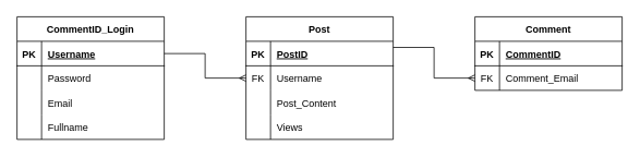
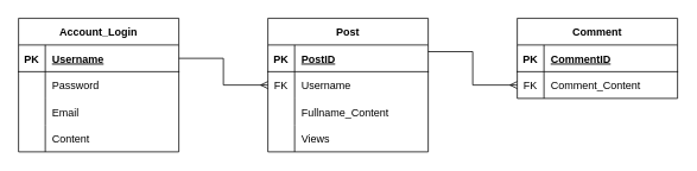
- <mxCell id="2" value="CommentID_Login" style="shape=table;startSize=30;container=1;collapsible=1;childLayout=tableLayout;fixedRows=1;rowLines=0;fontStyle=1;align=center;resizeLast=1;" parent="1" vertex="1"><mxGeometry x="20" y="20" width="180" height="150" as="geometry" /></mxCell>
+ <mxCell id="2" value="Account_Login" style="shape=table;startSize=30;container=1;collapsible=1;childLayout=tableLayout;fixedRows=1;rowLines=0;fontStyle=1;align=center;resizeLast=1;" parent="1" vertex="1"><mxGeometry x="20" y="20" width="180" height="150" as="geometry" /></mxCell>
- <mxCell id="36" value="Comment_Email" style="shape=partialRectangle;connectable=0;fillColor=none;top=0;left=0;bottom=0;right=0;align=left;spacingLeft=6;overflow=hidden;" vertex="1" parent="34"><mxGeometry x="30" width="150" height="30" as="geometry"><mxRectangle width="150" height="30" as="alternateBounds" /></mxGeometry></mxCell>
+ <mxCell id="36" value="Comment_Content" style="shape=partialRectangle;connectable=0;fillColor=none;top=0;left=0;bottom=0;right=0;align=left;spacingLeft=6;overflow=hidden;" vertex="1" parent="34"><mxGeometry x="30" width="150" height="30" as="geometry"><mxRectangle width="150" height="30" as="alternateBounds" /></mxGeometry></mxCell>
- <mxCell id="25" value="Post_Content" style="shape=partialRectangle;connectable=0;fillColor=none;top=0;left=0;bottom=0;right=0;align=left;spacingLeft=6;overflow=hidden;" parent="23" vertex="1"><mxGeometry x="30" width="150" height="30" as="geometry"><mxRectangle width="150" height="30" as="alternateBounds" /></mxGeometry></mxCell>
+ <mxCell id="25" value="Fullname_Content" style="shape=partialRectangle;connectable=0;fillColor=none;top=0;left=0;bottom=0;right=0;align=left;spacingLeft=6;overflow=hidden;" parent="23" vertex="1"><mxGeometry x="30" width="150" height="30" as="geometry"><mxRectangle width="150" height="30" as="alternateBounds" /></mxGeometry></mxCell>
- <mxCell id="14" value="Fullname" style="shape=partialRectangle;connectable=0;fillColor=none;top=0;left=0;bottom=0;right=0;align=left;spacingLeft=6;overflow=hidden;" parent="12" vertex="1"><mxGeometry x="30" width="150" height="30" as="geometry"><mxRectangle width="150" height="30" as="alternateBounds" /></mxGeometry></mxCell>
+ <mxCell id="14" value="Content" style="shape=partialRectangle;connectable=0;fillColor=none;top=0;left=0;bottom=0;right=0;align=left;spacingLeft=6;overflow=hidden;" parent="12" vertex="1"><mxGeometry x="30" width="150" height="30" as="geometry"><mxRectangle width="150" height="30" as="alternateBounds" /></mxGeometry></mxCell>
